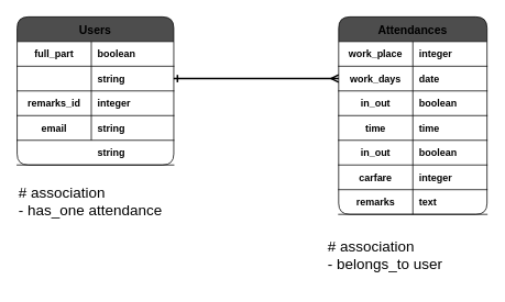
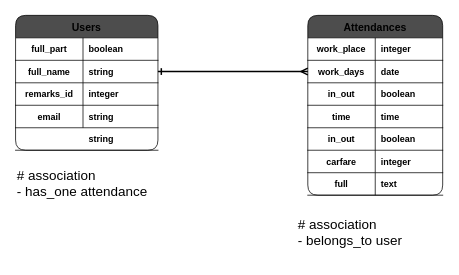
+ <mxCell id="7" value="full_name" style="shape=partialRectangle;connectable=0;fillColor=none;top=0;left=0;bottom=0;right=0;fontStyle=1;overflow=hidden;rounded=1;" parent="6" vertex="1"><mxGeometry width="90" height="30" as="geometry" /></mxCell>
- <mxCell id="40" value="remarks" style="shape=partialRectangle;connectable=0;fillColor=none;top=0;left=0;bottom=0;right=0;fontStyle=1;overflow=hidden;rounded=1;" vertex="1" parent="39"><mxGeometry width="90" height="30" as="geometry" /></mxCell>
+ <mxCell id="40" value="full" style="shape=partialRectangle;connectable=0;fillColor=none;top=0;left=0;bottom=0;right=0;fontStyle=1;overflow=hidden;rounded=1;" vertex="1" parent="39"><mxGeometry width="90" height="30" as="geometry" /></mxCell>
